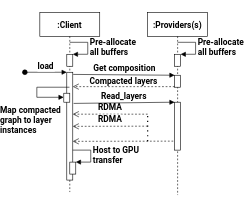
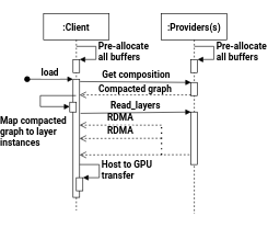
- <mxCell id="23" value="Compacted layers" style="text;html=1;strokeColor=none;fillColor=none;align=center;verticalAlign=middle;whiteSpace=wrap;rounded=0;fontFamily=Roboto;fontSource=https%3A%2F%2Ffonts.googleapis.com%2Fcss%3Ffamily%3DRoboto;fontSize=14;fontStyle=1" parent="1" vertex="1"><mxGeometry x="85" y="120" width="150" height="30" as="geometry" /></mxCell>
+ <mxCell id="23" value="Compacted graph" style="text;html=1;strokeColor=none;fillColor=none;align=center;verticalAlign=middle;whiteSpace=wrap;rounded=0;fontFamily=Roboto;fontSource=https%3A%2F%2Ffonts.googleapis.com%2Fcss%3Ffamily%3DRoboto;fontSize=14;fontStyle=1" parent="1" vertex="1"><mxGeometry x="85" y="120" width="150" height="30" as="geometry" /></mxCell>
